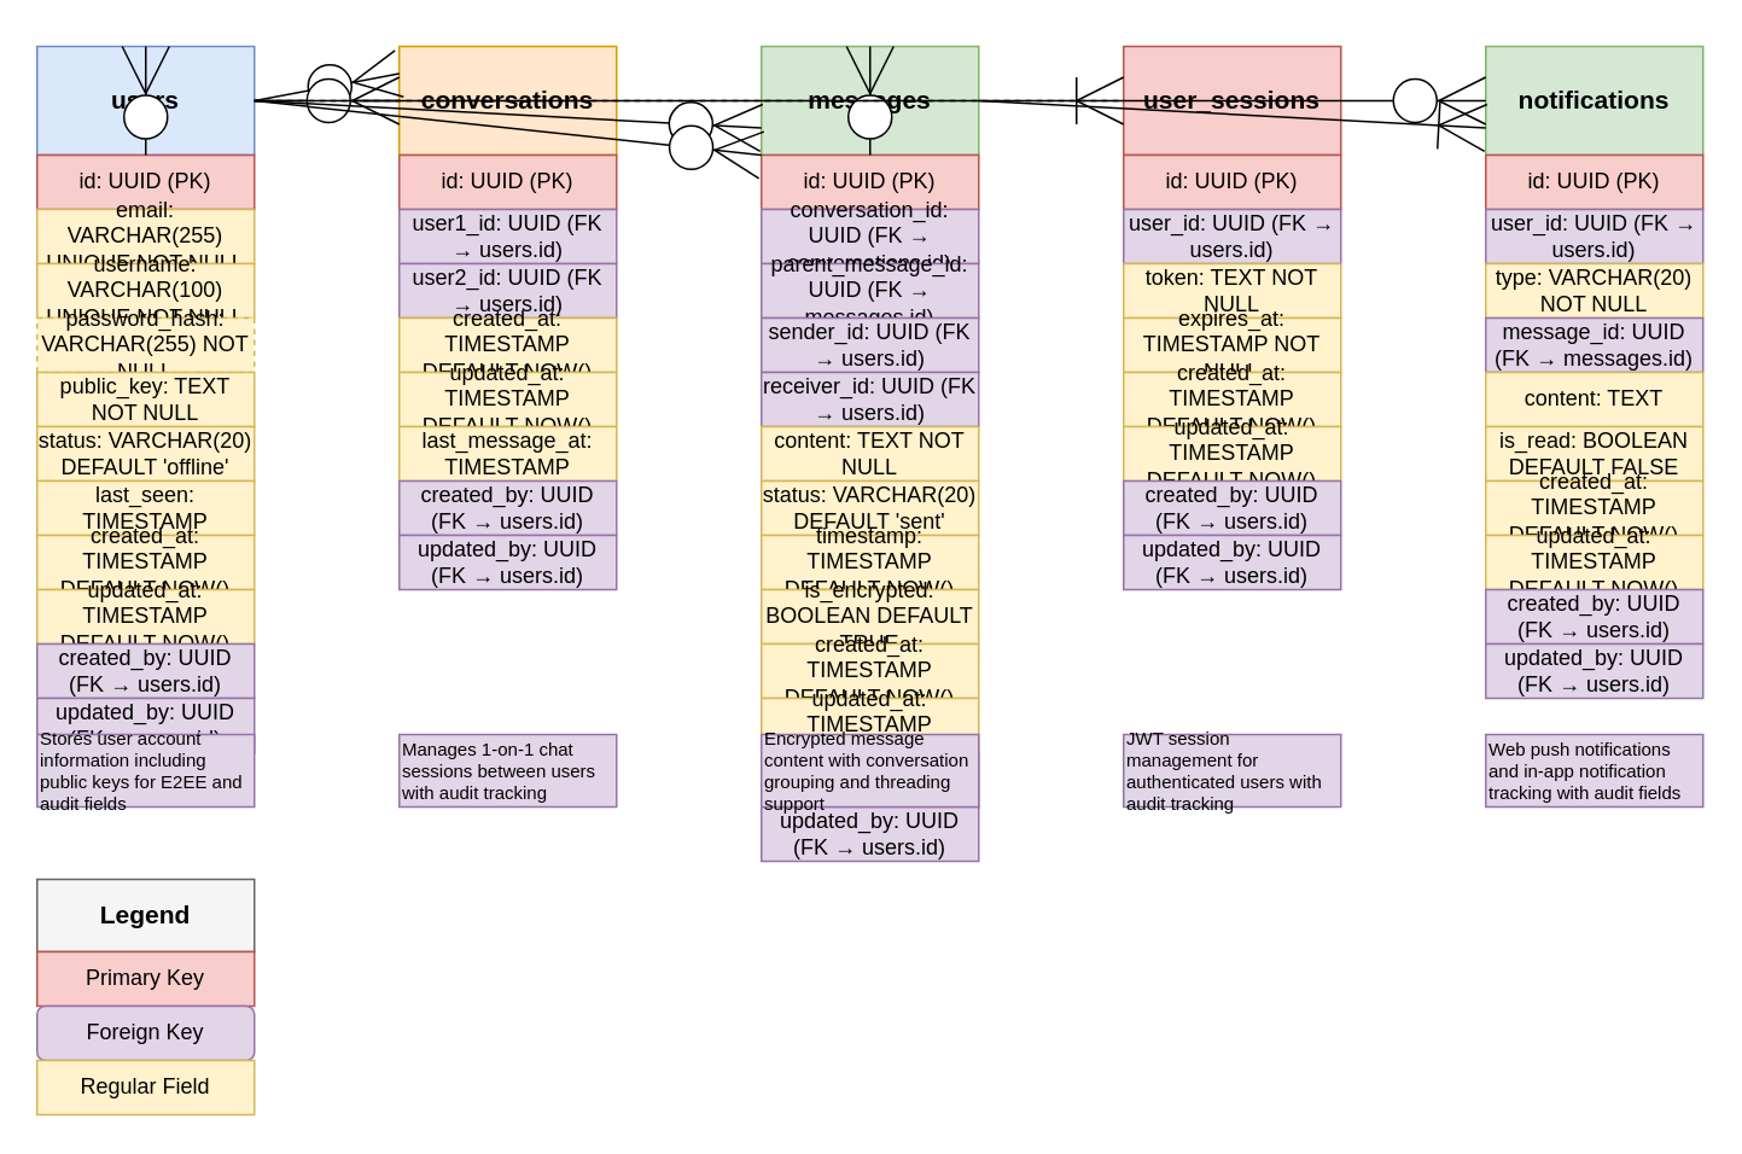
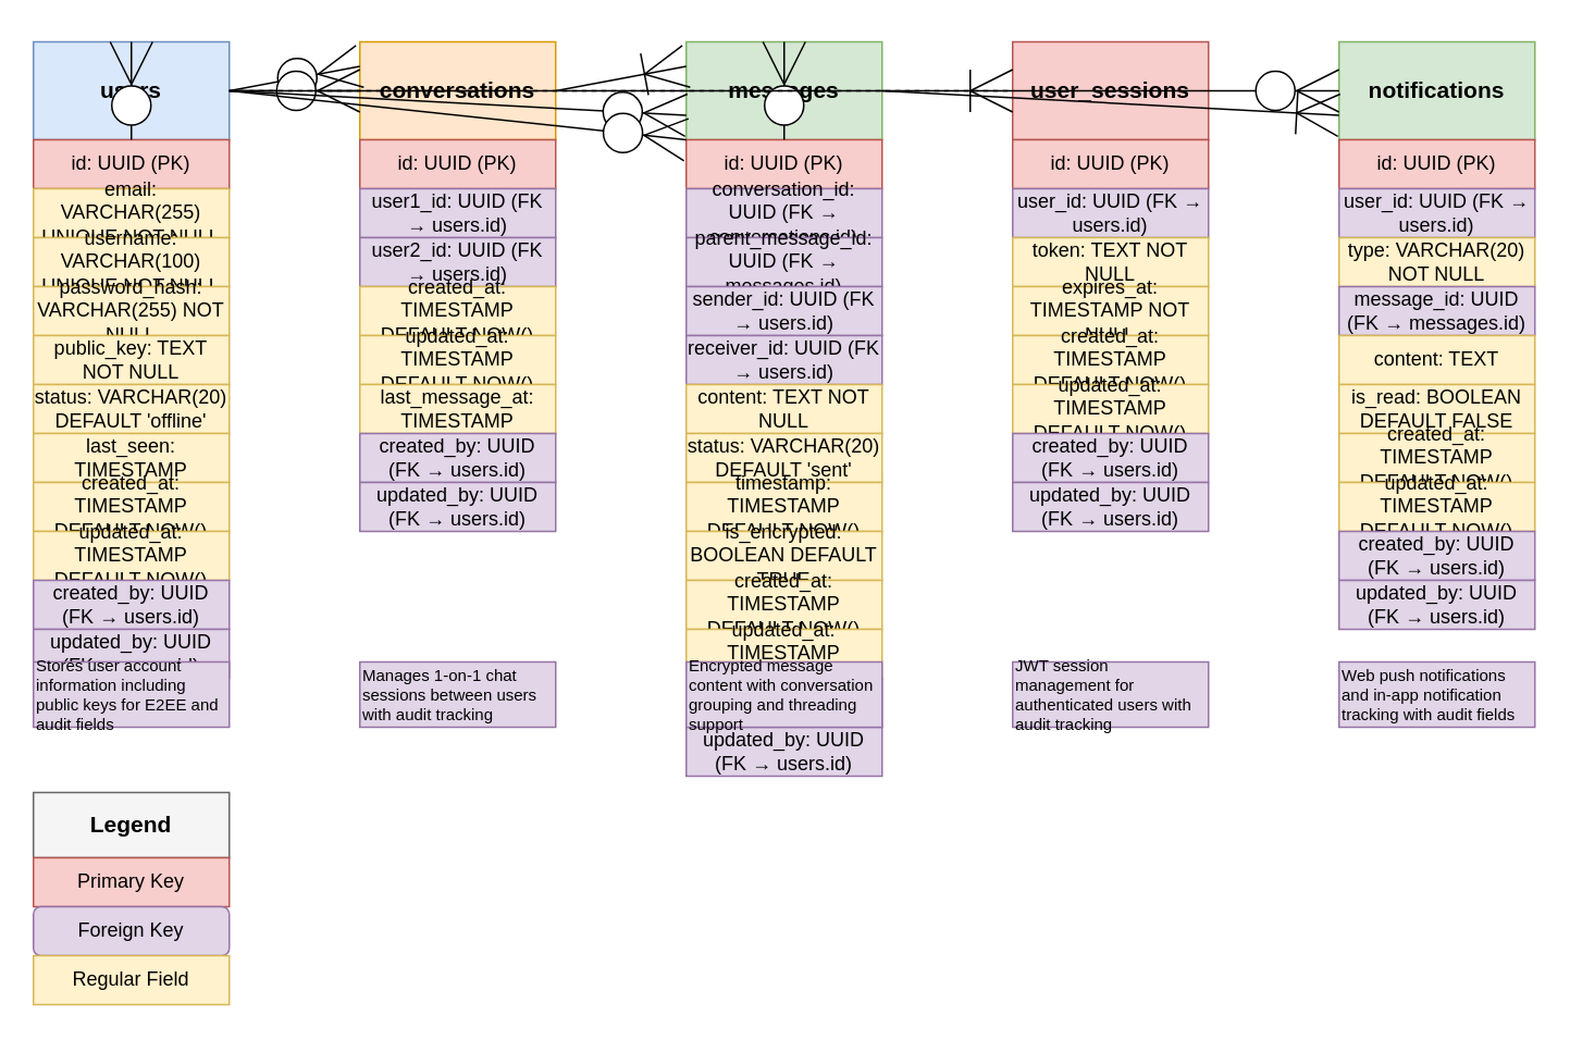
+ <mxCell id="59" value="" style="endArrow=ERoneToMany;endFill=1;endSize=24;html=1;rounded=0;exitX=1;exitY=0.5;exitDx=0;exitDy=0;entryX=0;entryY=0.25;entryDx=0;entryDy=0;" edge="1" parent="1" source="14" target="23"><mxGeometry width="160" relative="1" as="geometry"><mxPoint x="380" y="50" as="sourcePoint" /><mxPoint x="540" y="50" as="targetPoint" /></mxGeometry></mxCell>
- <mxCell id="6" value="password_hash: VARCHAR(255) NOT NULL" style="rounded=0;whiteSpace=wrap;html=1;fillColor=#fff2cc;strokeColor=#d6b656;fontSize=12;dashed=1;" vertex="1" parent="1"><mxGeometry x="20" y="170" width="120" height="30" as="geometry" /></mxCell>
+ <mxCell id="6" value="password_hash: VARCHAR(255) NOT NULL" style="rounded=0;whiteSpace=wrap;html=1;fillColor=#fff2cc;strokeColor=#d6b656;fontSize=12;" vertex="1" parent="1"><mxGeometry x="20" y="170" width="120" height="30" as="geometry" /></mxCell>
